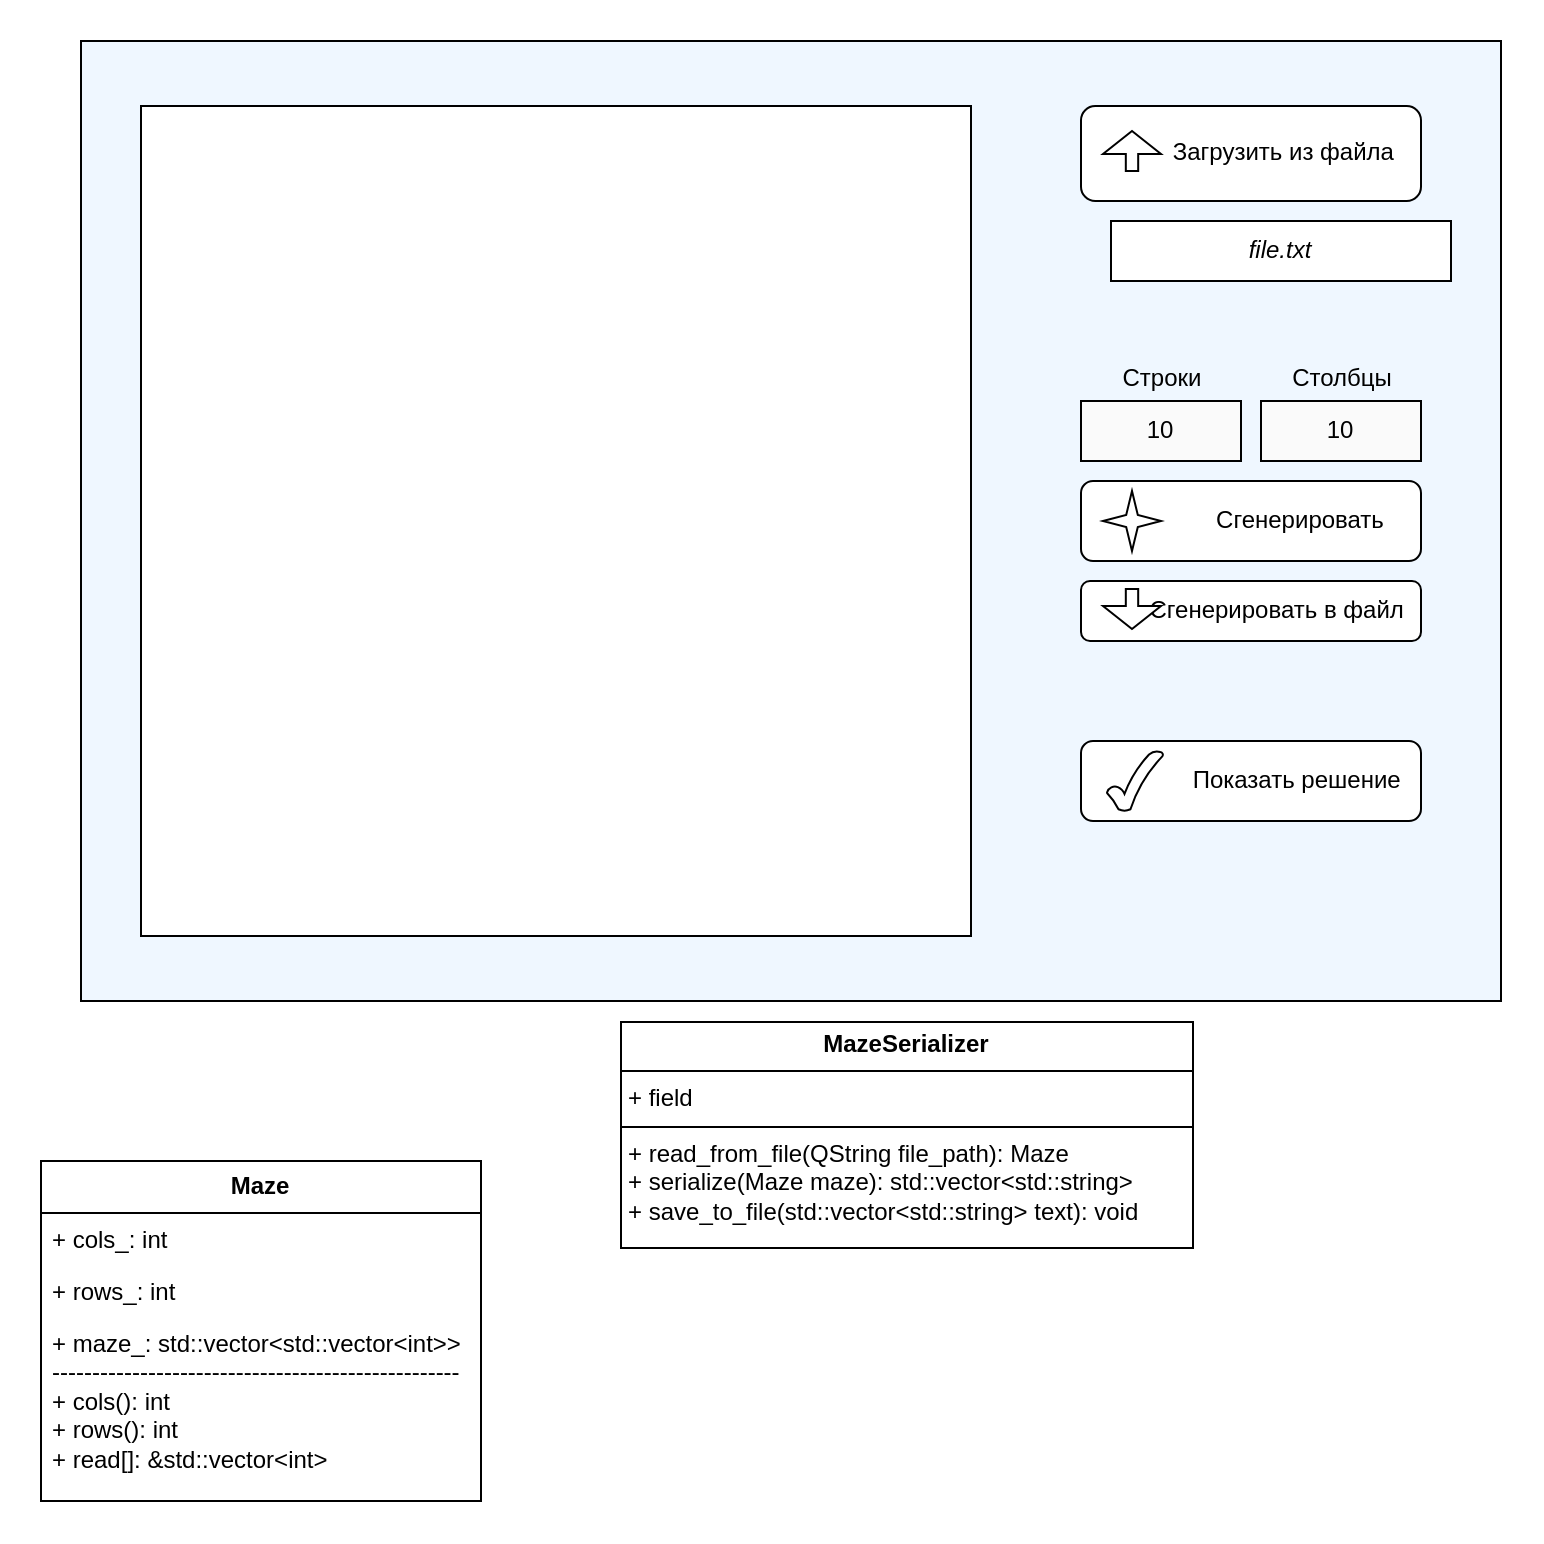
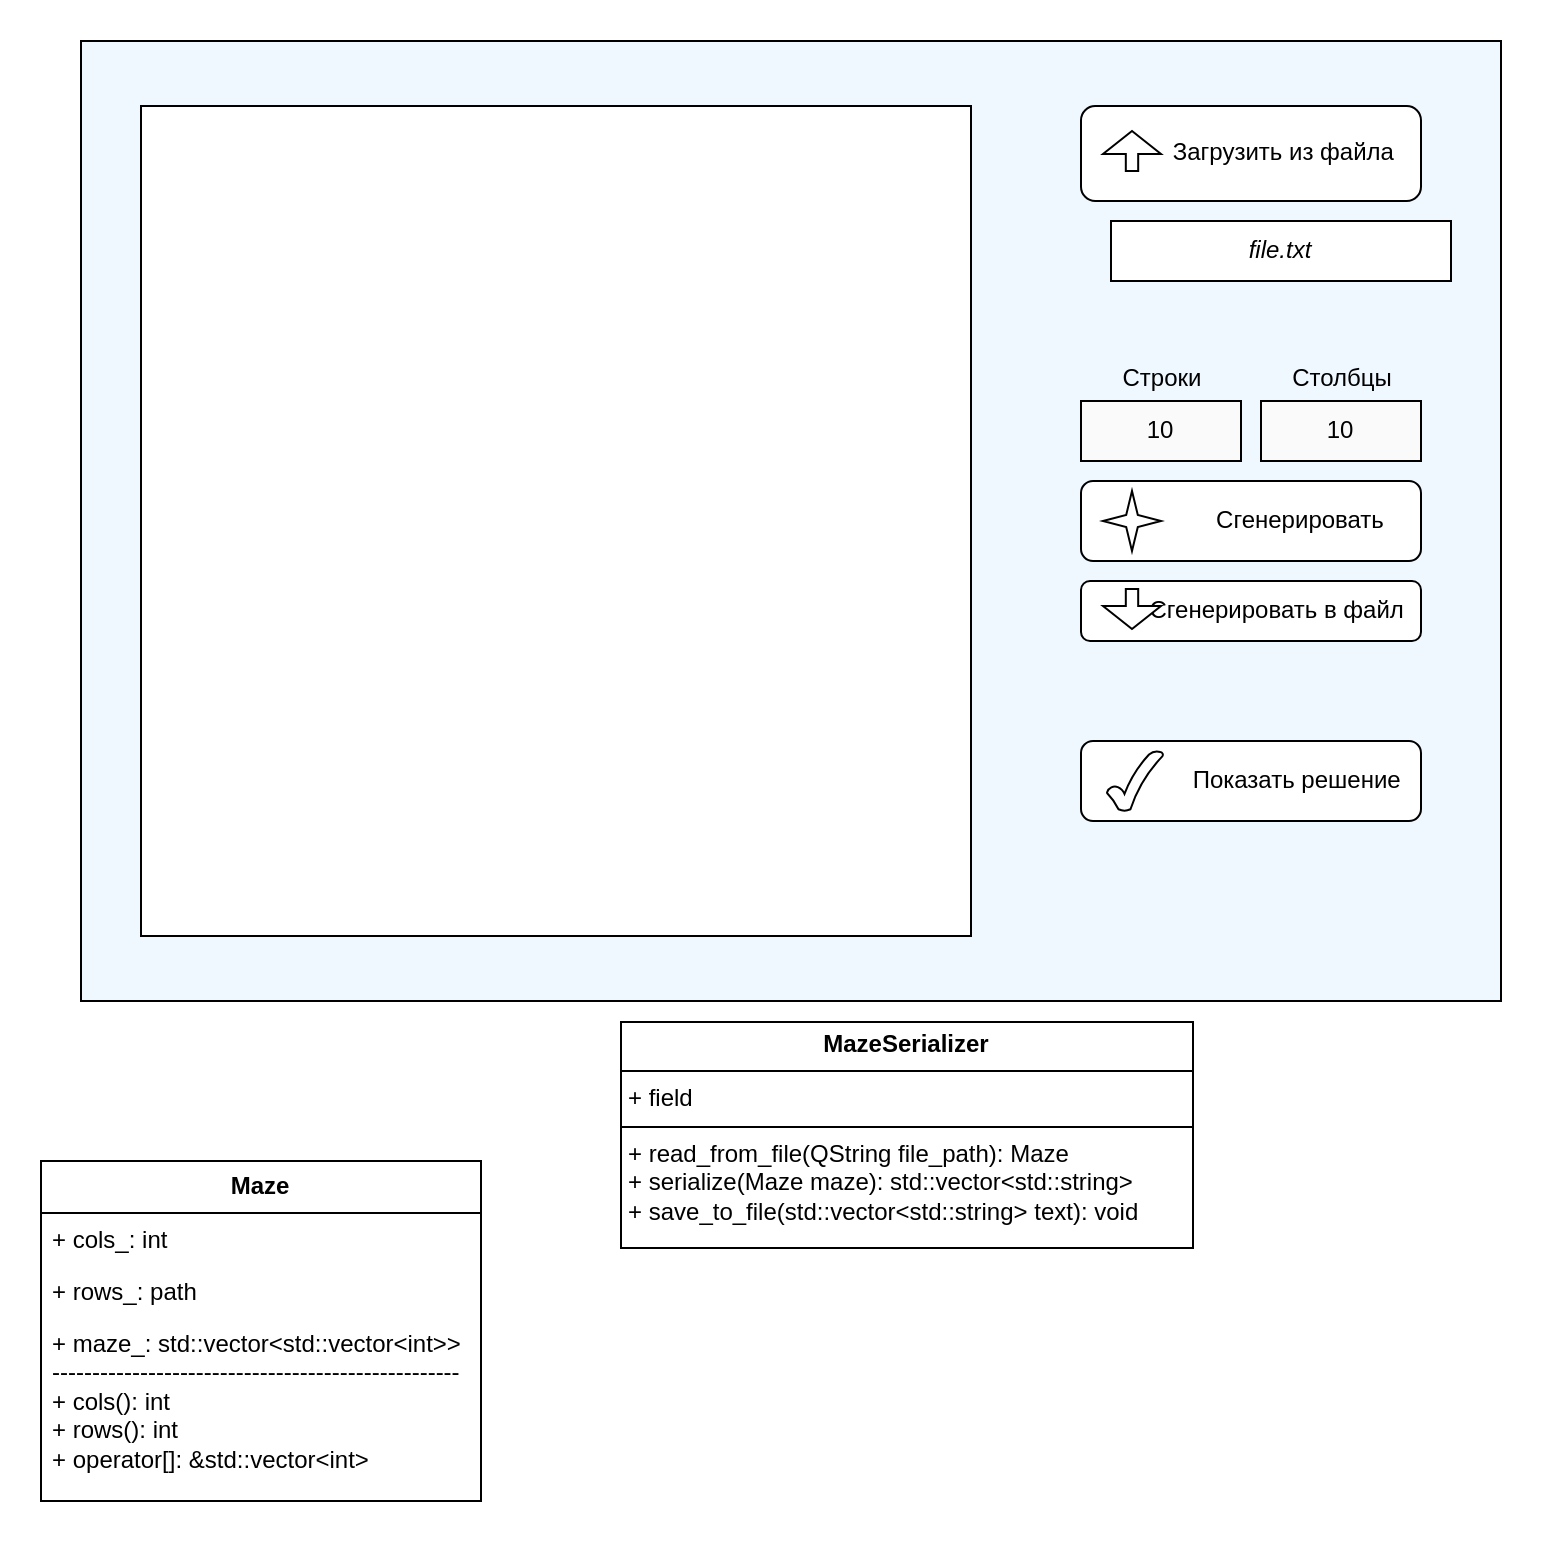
- <mxCell id="20" value="+ rows_: int" style="text;strokeColor=none;fillColor=none;align=left;verticalAlign=top;spacingLeft=4;spacingRight=4;overflow=hidden;rotatable=0;points=[[0,0.5],[1,0.5]];portConstraint=eastwest;whiteSpace=wrap;html=1;" vertex="1" parent="18"><mxGeometry y="52" width="220" height="26" as="geometry" /></mxCell>
+ <mxCell id="20" value="+ rows_: path" style="text;strokeColor=none;fillColor=none;align=left;verticalAlign=top;spacingLeft=4;spacingRight=4;overflow=hidden;rotatable=0;points=[[0,0.5],[1,0.5]];portConstraint=eastwest;whiteSpace=wrap;html=1;" vertex="1" parent="18"><mxGeometry y="52" width="220" height="26" as="geometry" /></mxCell>
- <mxCell id="21" value="+ maze_: std::vector&amp;lt;std::vector&amp;lt;int&amp;gt;&amp;gt;&lt;div&gt;---------------------------------------------------&lt;/div&gt;&lt;div&gt;+ cols(): int&lt;/div&gt;&lt;div&gt;+ rows(): int&lt;/div&gt;&lt;div&gt;+ read[]: &amp;amp;&lt;span style=&quot;background-color: transparent; color: light-dark(rgb(0, 0, 0), rgb(255, 255, 255));&quot;&gt;std::vector&amp;lt;int&amp;gt;&lt;/span&gt;&lt;/div&gt;" style="text;strokeColor=none;fillColor=none;align=left;verticalAlign=top;spacingLeft=4;spacingRight=4;overflow=hidden;rotatable=0;points=[[0,0.5],[1,0.5]];portConstraint=eastwest;whiteSpace=wrap;html=1;" vertex="1" parent="18"><mxGeometry y="78" width="220" height="92" as="geometry" /></mxCell>
+ <mxCell id="21" value="+ maze_: std::vector&amp;lt;std::vector&amp;lt;int&amp;gt;&amp;gt;&lt;div&gt;---------------------------------------------------&lt;/div&gt;&lt;div&gt;+ cols(): int&lt;/div&gt;&lt;div&gt;+ rows(): int&lt;/div&gt;&lt;div&gt;+ operator[]: &amp;amp;&lt;span style=&quot;background-color: transparent; color: light-dark(rgb(0, 0, 0), rgb(255, 255, 255));&quot;&gt;std::vector&amp;lt;int&amp;gt;&lt;/span&gt;&lt;/div&gt;" style="text;strokeColor=none;fillColor=none;align=left;verticalAlign=top;spacingLeft=4;spacingRight=4;overflow=hidden;rotatable=0;points=[[0,0.5],[1,0.5]];portConstraint=eastwest;whiteSpace=wrap;html=1;" vertex="1" parent="18"><mxGeometry y="78" width="220" height="92" as="geometry" /></mxCell>
